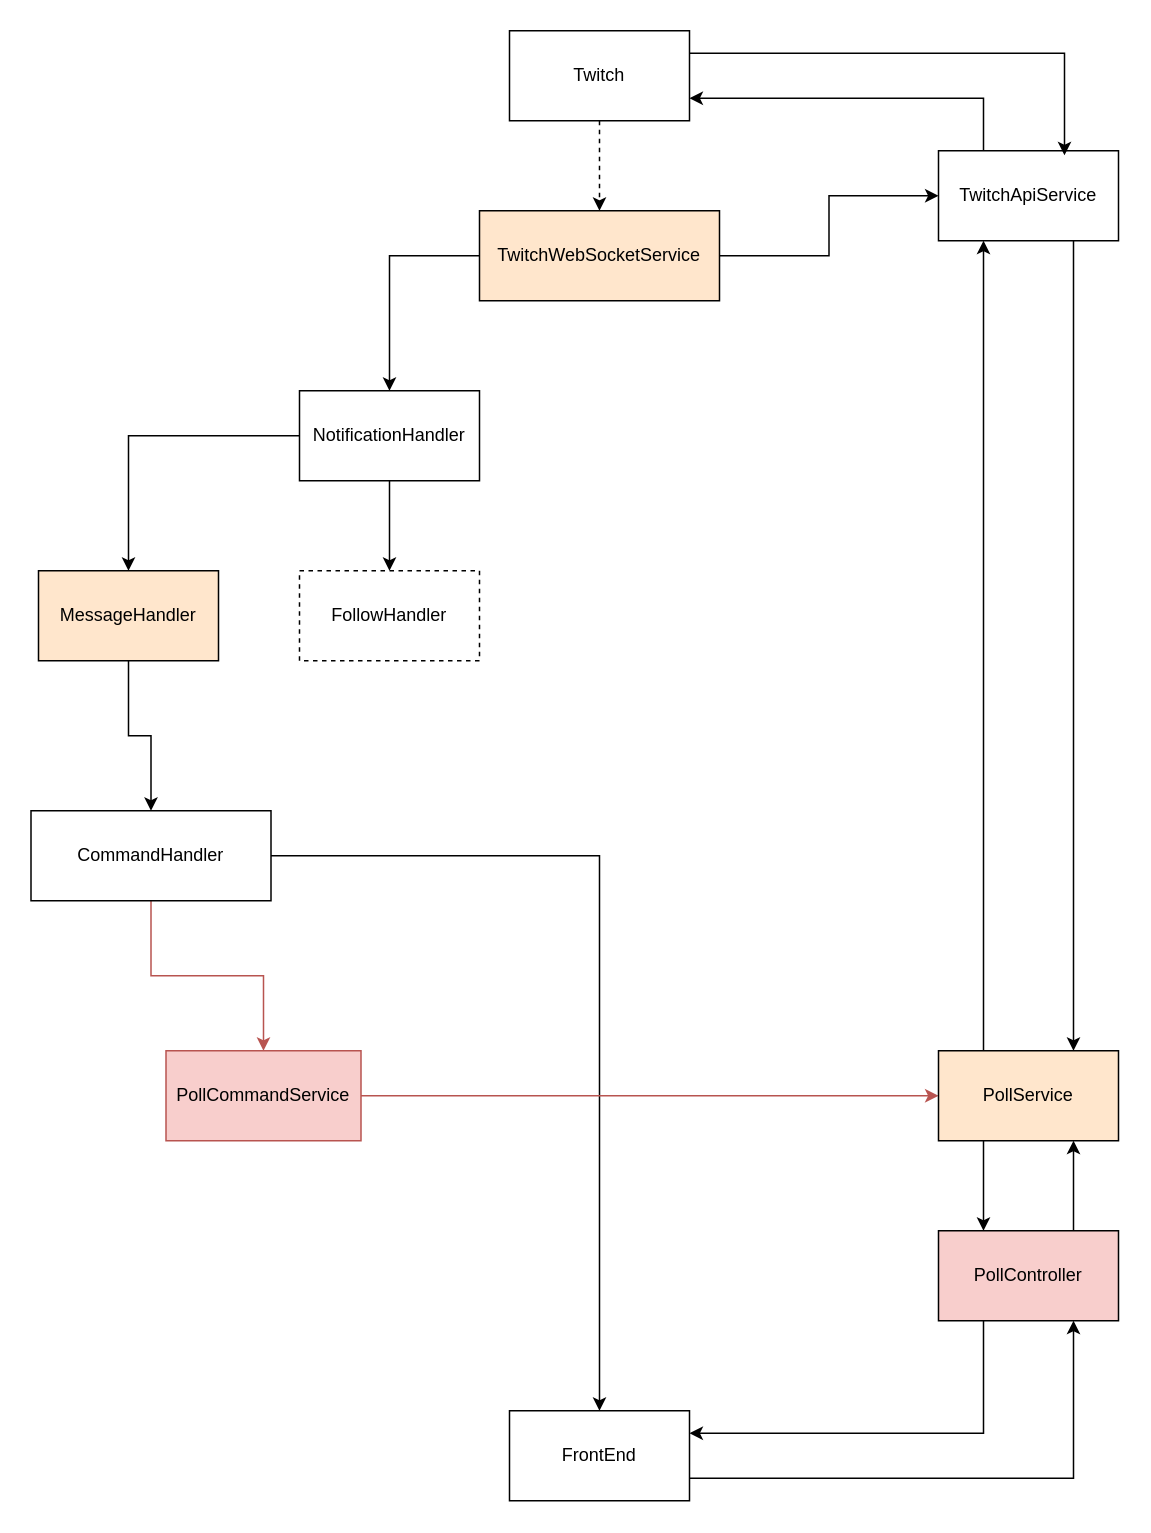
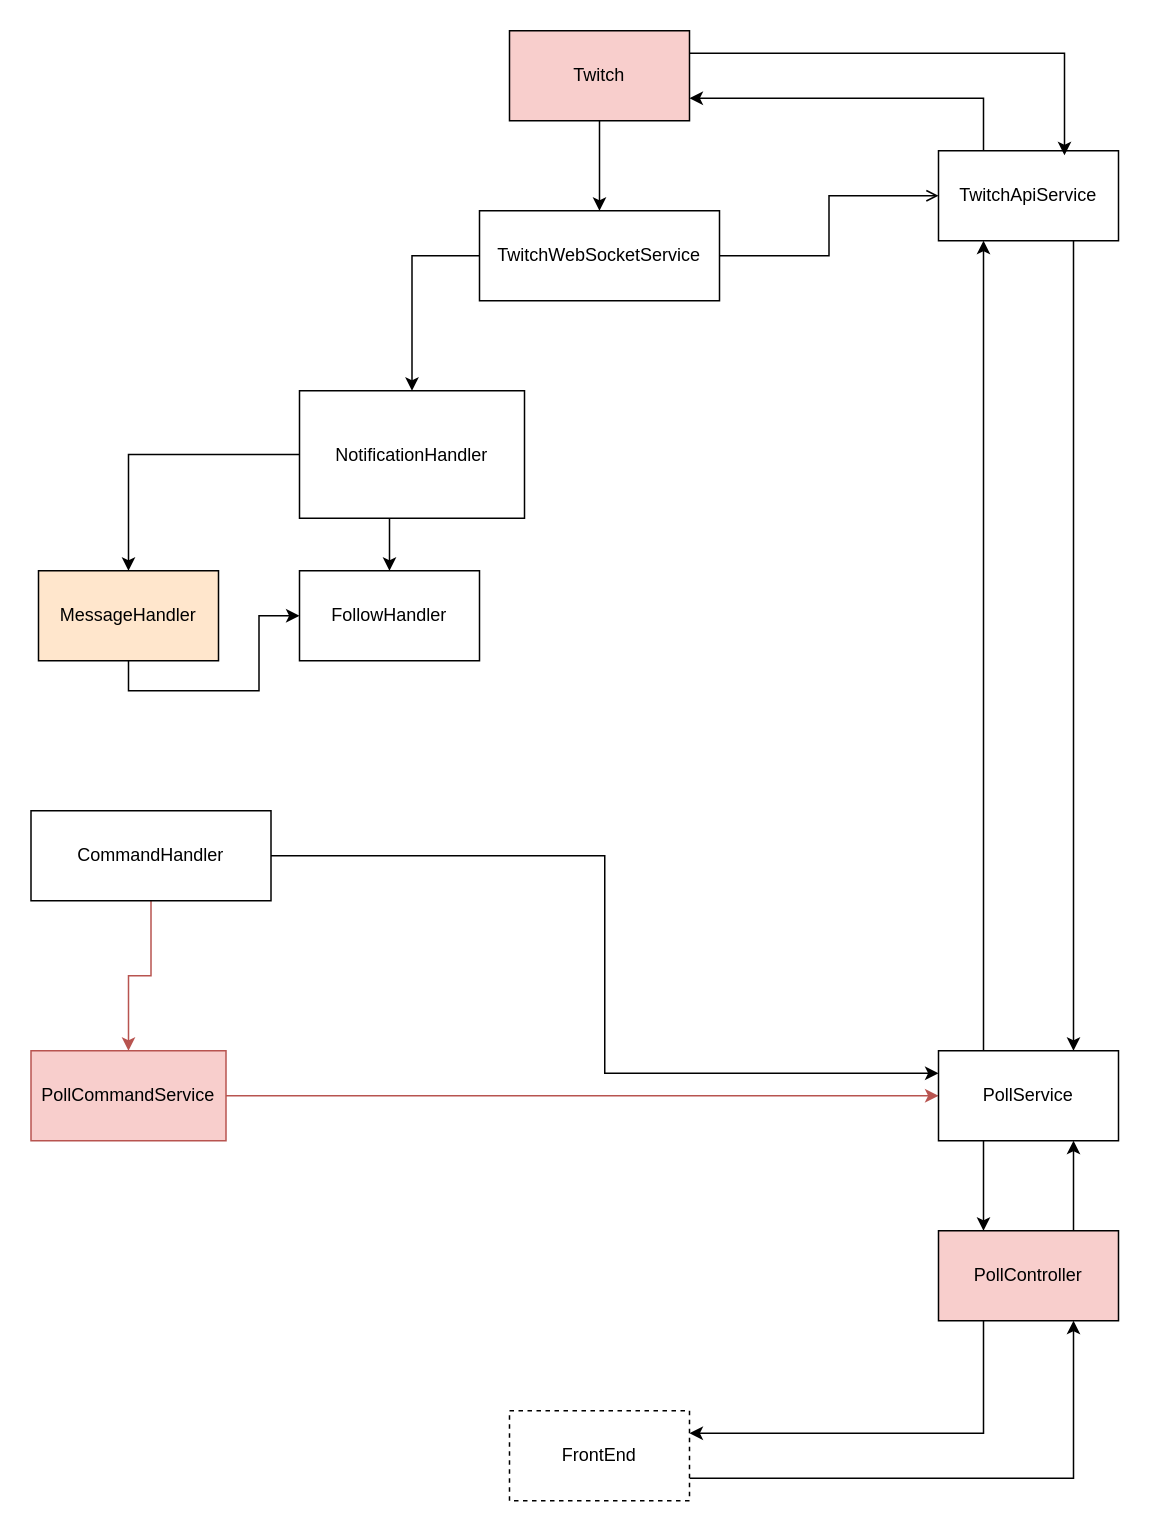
- <mxCell id="2" value="Twitch" style="rounded=0;whiteSpace=wrap;html=1;" vertex="1" parent="1"><mxGeometry x="339" y="20" width="120" height="60" as="geometry" /></mxCell>
+ <mxCell id="2" value="Twitch" style="rounded=0;whiteSpace=wrap;html=1;fillColor=#f8cecc;" vertex="1" parent="1"><mxGeometry x="339" y="20" width="120" height="60" as="geometry" /></mxCell>
- <mxCell id="25" value="" style="endArrow=classic;html=1;rounded=0;exitX=0.5;exitY=1;exitDx=0;exitDy=0;entryX=0.5;entryY=0;entryDx=0;entryDy=0;dashed=1;" edge="1" parent="1" source="2" target="5"><mxGeometry width="50" height="50" relative="1" as="geometry"><mxPoint x="375" y="390" as="sourcePoint" /><mxPoint x="485" y="110" as="targetPoint" /></mxGeometry></mxCell>
+ <mxCell id="25" value="" style="endArrow=classic;html=1;rounded=0;exitX=0.5;exitY=1;exitDx=0;exitDy=0;entryX=0.5;entryY=0;entryDx=0;entryDy=0;" edge="1" parent="1" source="2" target="5"><mxGeometry width="50" height="50" relative="1" as="geometry"><mxPoint x="375" y="390" as="sourcePoint" /><mxPoint x="485" y="110" as="targetPoint" /></mxGeometry></mxCell>
- <mxCell id="4" style="edgeStyle=orthogonalEdgeStyle;rounded=0;orthogonalLoop=1;jettySize=auto;html=1;exitX=1;exitY=0.5;exitDx=0;exitDy=0;entryX=0;entryY=0.5;entryDx=0;entryDy=0;" edge="1" parent="1" source="5" target="8"><mxGeometry relative="1" as="geometry" /></mxCell>
+ <mxCell id="4" style="edgeStyle=orthogonalEdgeStyle;rounded=0;orthogonalLoop=1;jettySize=auto;html=1;exitX=1;exitY=0.5;exitDx=0;exitDy=0;entryX=0;entryY=0.5;entryDx=0;entryDy=0;endArrow=open;" edge="1" parent="1" source="5" target="8"><mxGeometry relative="1" as="geometry" /></mxCell>
- <mxCell id="5" value="TwitchWebSocketService" style="rounded=0;whiteSpace=wrap;html=1;fillColor=#ffe6cc;" vertex="1" parent="1"><mxGeometry x="319" y="140" width="160" height="60" as="geometry" /></mxCell>
+ <mxCell id="5" value="TwitchWebSocketService" style="rounded=0;whiteSpace=wrap;html=1;" vertex="1" parent="1"><mxGeometry x="319" y="140" width="160" height="60" as="geometry" /></mxCell>
- <mxCell id="11" value="NotificationHandler" style="rounded=0;whiteSpace=wrap;html=1;" vertex="1" parent="1"><mxGeometry x="199" y="260" width="120" height="60" as="geometry" /></mxCell>
+ <mxCell id="11" value="NotificationHandler" style="rounded=0;whiteSpace=wrap;html=1;" vertex="1" parent="1"><mxGeometry x="199" y="260" width="150" height="85" as="geometry" /></mxCell>
- <mxCell id="19" value="FollowHandler" style="rounded=0;whiteSpace=wrap;html=1;dashed=1;" vertex="1" parent="1"><mxGeometry x="199" y="380" width="120" height="60" as="geometry" /></mxCell>
+ <mxCell id="19" value="FollowHandler" style="rounded=0;whiteSpace=wrap;html=1;" vertex="1" parent="1"><mxGeometry x="199" y="380" width="120" height="60" as="geometry" /></mxCell>
- <mxCell id="12" style="edgeStyle=orthogonalEdgeStyle;rounded=0;orthogonalLoop=1;jettySize=auto;html=1;exitX=0.5;exitY=1;exitDx=0;exitDy=0;entryX=0.5;entryY=0;entryDx=0;entryDy=0;" edge="1" parent="1" source="13" target="16"><mxGeometry relative="1" as="geometry" /></mxCell>
+ <mxCell id="12" style="edgeStyle=orthogonalEdgeStyle;rounded=0;orthogonalLoop=1;jettySize=auto;html=1;exitX=0.5;exitY=1;exitDx=0;exitDy=0;" edge="1" parent="1" source="13" target="19"><mxGeometry relative="1" as="geometry" /></mxCell>
- <mxCell id="18" value="PollCommandService" style="rounded=0;whiteSpace=wrap;html=1;fillColor=#f8cecc;strokeColor=#b85450;" vertex="1" parent="1"><mxGeometry x="110" y="700" width="130" height="60" as="geometry" /></mxCell>
+ <mxCell id="18" value="PollCommandService" style="rounded=0;whiteSpace=wrap;html=1;fillColor=#f8cecc;strokeColor=#b85450;" vertex="1" parent="1"><mxGeometry x="20" y="700" width="130" height="60" as="geometry" /></mxCell>
- <mxCell id="24" value="PollService" style="rounded=0;whiteSpace=wrap;html=1;fillColor=#ffe6cc;" vertex="1" parent="1"><mxGeometry x="625" y="700" width="120" height="60" as="geometry" /></mxCell>
+ <mxCell id="24" value="PollService" style="rounded=0;whiteSpace=wrap;html=1;" vertex="1" parent="1"><mxGeometry x="625" y="700" width="120" height="60" as="geometry" /></mxCell>
- <mxCell id="15" style="edgeStyle=orthogonalEdgeStyle;rounded=0;orthogonalLoop=1;jettySize=auto;html=1;exitX=1;exitY=0.5;exitDx=0;exitDy=0;" edge="1" parent="1" source="16" target="21"><mxGeometry relative="1" as="geometry" /></mxCell>
+ <mxCell id="15" style="edgeStyle=orthogonalEdgeStyle;rounded=0;orthogonalLoop=1;jettySize=auto;html=1;exitX=1;exitY=0.5;exitDx=0;exitDy=0;entryX=0;entryY=0.25;entryDx=0;entryDy=0;" edge="1" parent="1" source="16" target="24"><mxGeometry relative="1" as="geometry" /></mxCell>
- <mxCell id="21" value="FrontEnd" style="rounded=0;whiteSpace=wrap;html=1;" vertex="1" parent="1"><mxGeometry x="339" y="940" width="120" height="60" as="geometry" /></mxCell>
+ <mxCell id="21" value="FrontEnd" style="rounded=0;whiteSpace=wrap;html=1;dashed=1;" vertex="1" parent="1"><mxGeometry x="339" y="940" width="120" height="60" as="geometry" /></mxCell>
